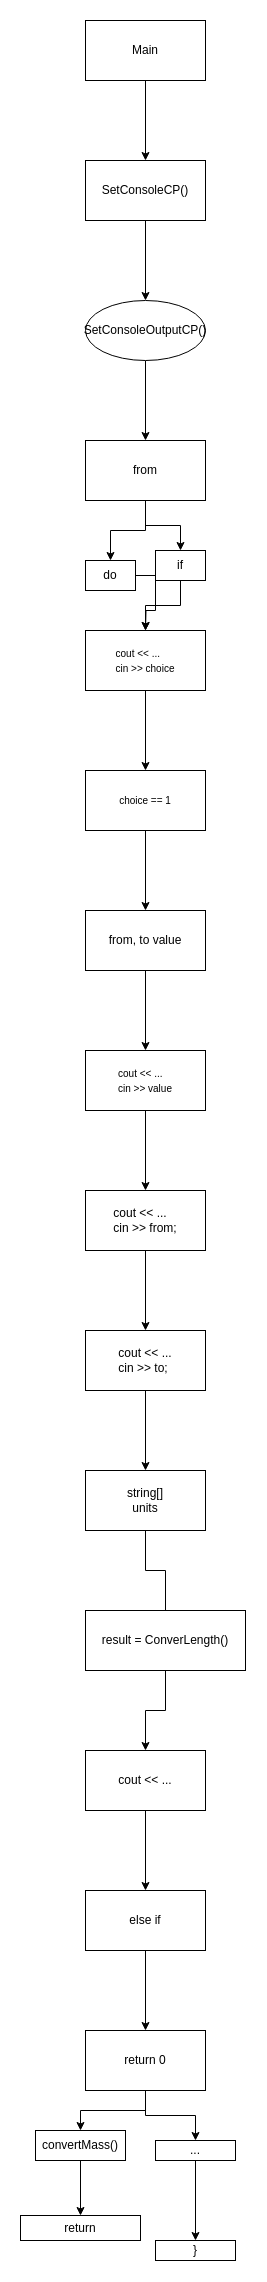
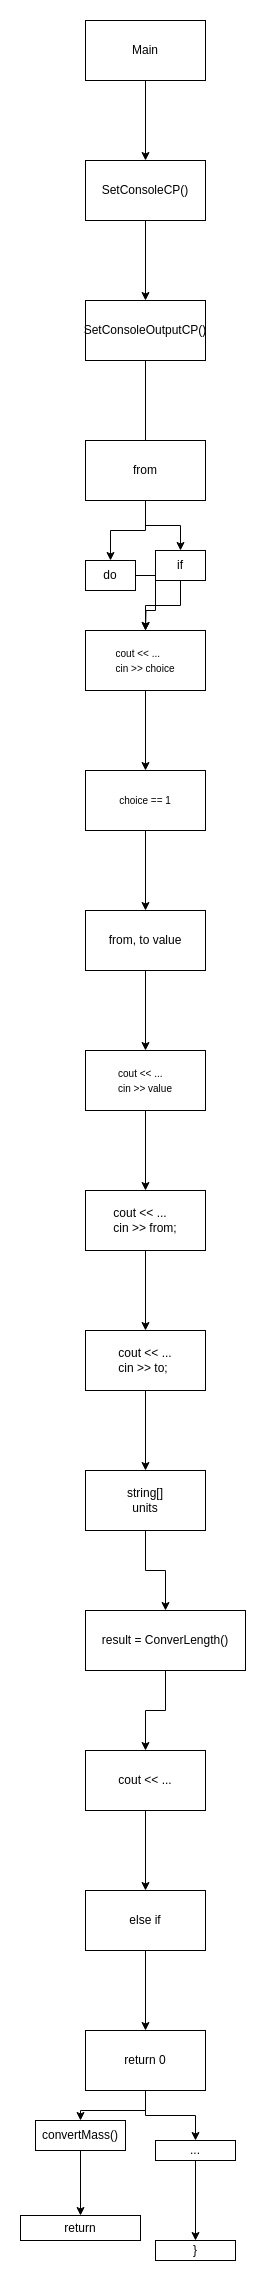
- <mxCell id="7" value="SetConsoleOutputCP()" style="ellipse;whiteSpace=wrap;html=1;" vertex="1" parent="1"><mxGeometry x="85" y="300" width="120" height="60" as="geometry" /></mxCell>
+ <mxCell id="7" value="SetConsoleOutputCP()" style="whiteSpace=wrap;html=1;rounded=0;" vertex="1" parent="1"><mxGeometry x="85" y="300" width="120" height="60" as="geometry" /></mxCell>
- <mxCell id="6" value="" style="edgeStyle=orthogonalEdgeStyle;rounded=0;orthogonalLoop=1;jettySize=auto;html=1;" edge="1" parent="1" source="7" target="9"><mxGeometry relative="1" as="geometry" /></mxCell>
+ <mxCell id="6" value="" style="edgeStyle=orthogonalEdgeStyle;rounded=0;orthogonalLoop=1;jettySize=auto;html=1;endArrow=none;" edge="1" parent="1" source="7" target="9"><mxGeometry relative="1" as="geometry" /></mxCell>
- <mxCell id="27" value="" style="edgeStyle=orthogonalEdgeStyle;rounded=0;orthogonalLoop=1;jettySize=auto;html=1;endArrow=none;" edge="1" parent="1" source="28" target="30"><mxGeometry relative="1" as="geometry" /></mxCell>
+ <mxCell id="27" value="" style="edgeStyle=orthogonalEdgeStyle;rounded=0;orthogonalLoop=1;jettySize=auto;html=1;" edge="1" parent="1" source="28" target="30"><mxGeometry relative="1" as="geometry" /></mxCell>
- <mxCell id="39" value="convertMass()" style="rounded=0;whiteSpace=wrap;html=1;" vertex="1" parent="1"><mxGeometry x="35" y="2130" width="90" height="30" as="geometry" /></mxCell>
+ <mxCell id="39" value="convertMass()" style="rounded=0;whiteSpace=wrap;html=1;" vertex="1" parent="1"><mxGeometry x="35" y="2120" width="90" height="30" as="geometry" /></mxCell>
